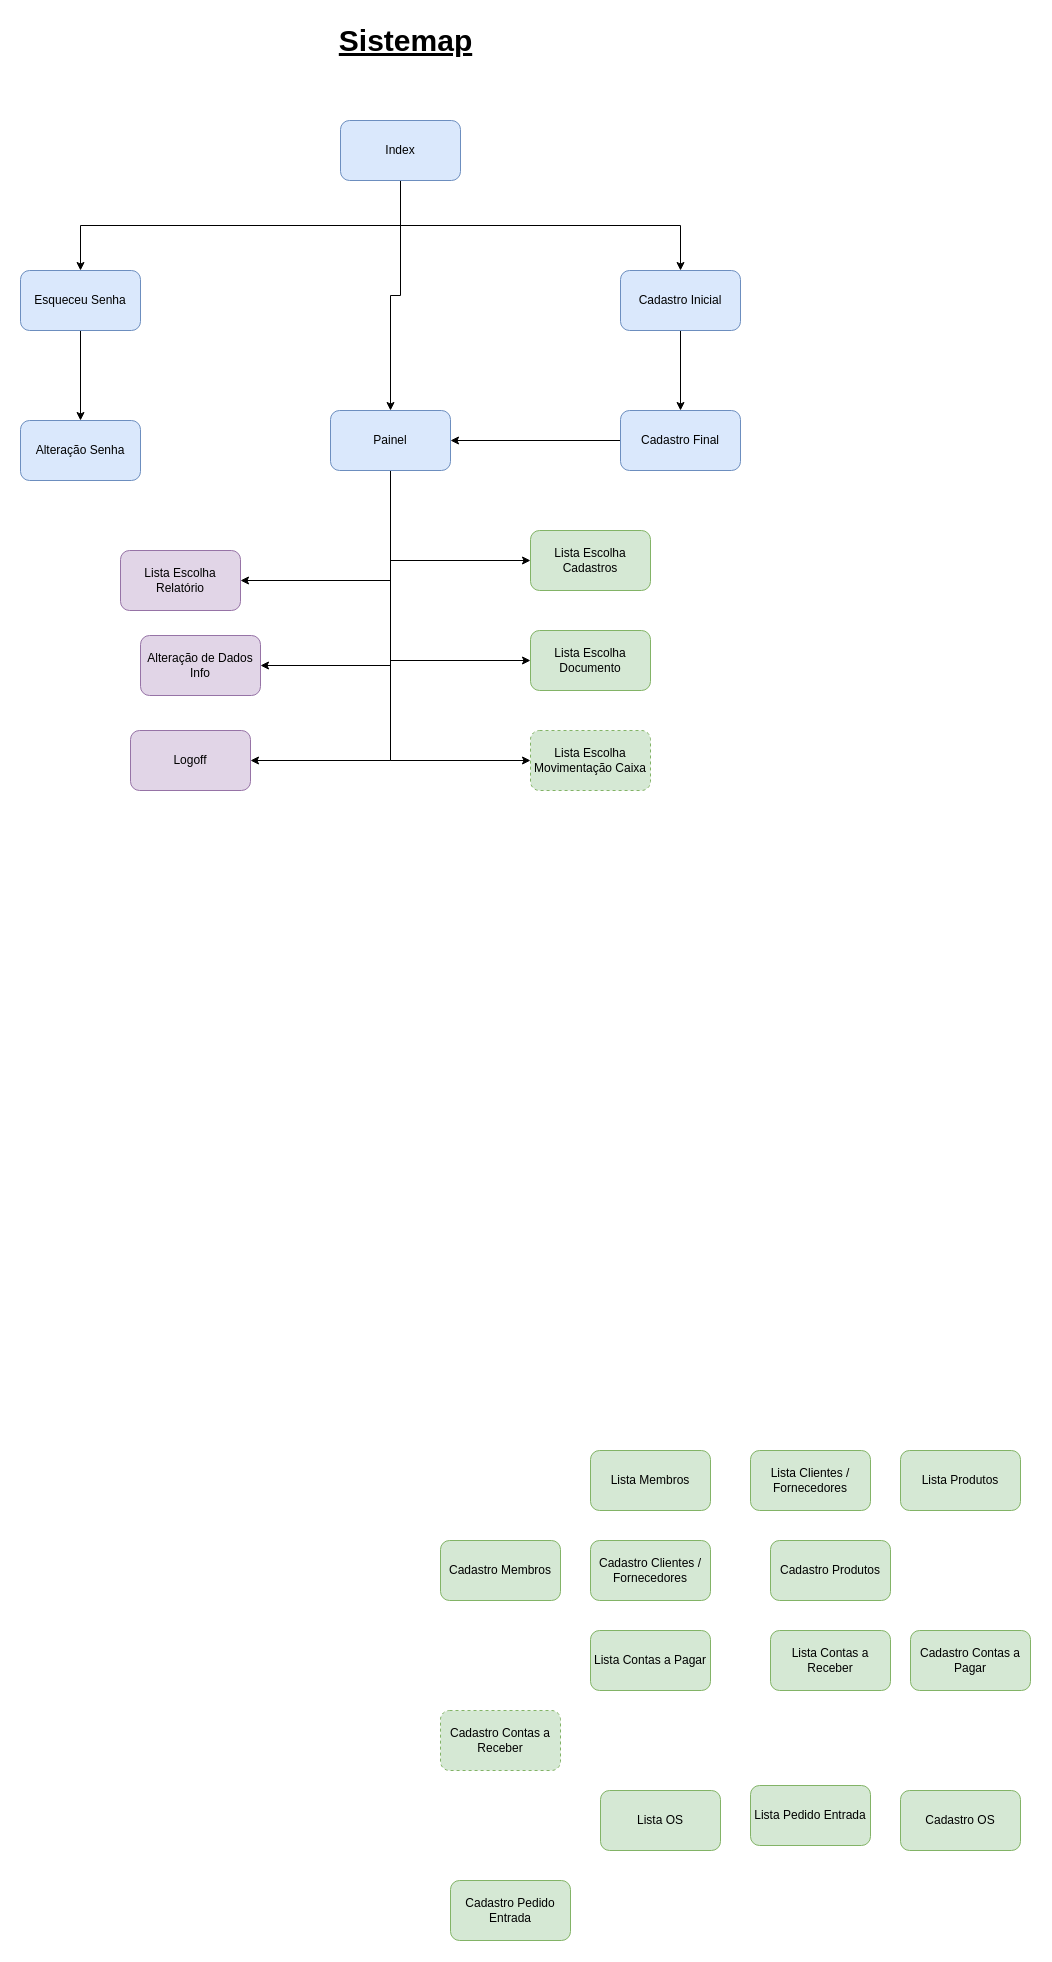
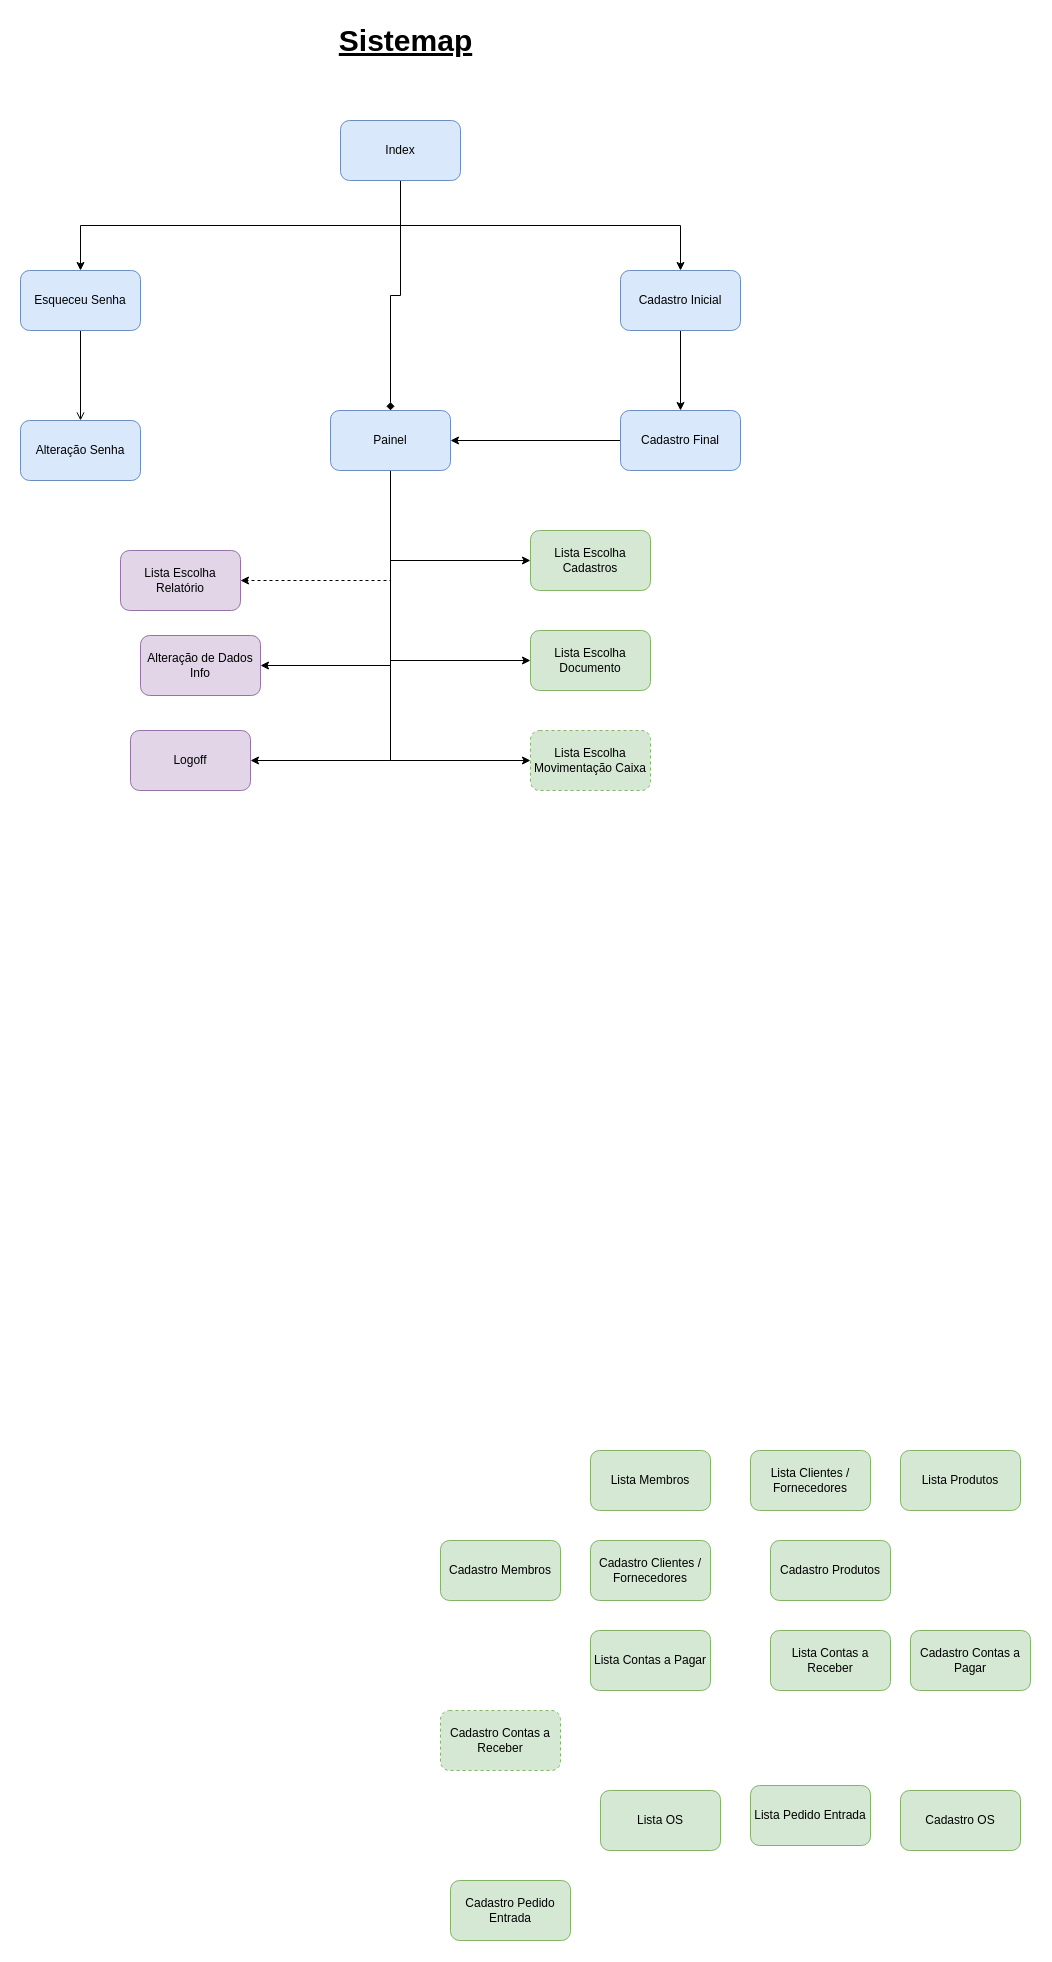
- <mxCell id="3" style="edgeStyle=orthogonalEdgeStyle;rounded=0;orthogonalLoop=1;jettySize=auto;html=1;" edge="1" parent="1" source="5" target="40"><mxGeometry relative="1" as="geometry" /></mxCell>
+ <mxCell id="3" style="edgeStyle=orthogonalEdgeStyle;rounded=0;orthogonalLoop=1;jettySize=auto;html=1;endArrow=diamond;" edge="1" parent="1" source="5" target="40"><mxGeometry relative="1" as="geometry" /></mxCell>
- <mxCell id="7" style="edgeStyle=orthogonalEdgeStyle;rounded=0;orthogonalLoop=1;jettySize=auto;html=1;entryX=0.5;entryY=0;entryDx=0;entryDy=0;" edge="1" parent="1" source="8" target="6"><mxGeometry relative="1" as="geometry" /></mxCell>
+ <mxCell id="7" style="edgeStyle=orthogonalEdgeStyle;rounded=0;orthogonalLoop=1;jettySize=auto;html=1;entryX=0.5;entryY=0;entryDx=0;entryDy=0;endArrow=open;" edge="1" parent="1" source="8" target="6"><mxGeometry relative="1" as="geometry" /></mxCell>
- <mxCell id="34" style="edgeStyle=orthogonalEdgeStyle;rounded=0;orthogonalLoop=1;jettySize=auto;html=1;entryX=1;entryY=0.5;entryDx=0;entryDy=0;exitX=0.5;exitY=1;exitDx=0;exitDy=0;" edge="1" parent="1" source="40" target="30"><mxGeometry relative="1" as="geometry" /></mxCell>
+ <mxCell id="34" style="edgeStyle=orthogonalEdgeStyle;rounded=0;orthogonalLoop=1;jettySize=auto;html=1;entryX=1;entryY=0.5;entryDx=0;entryDy=0;exitX=0.5;exitY=1;exitDx=0;exitDy=0;dashed=1;" edge="1" parent="1" source="40" target="30"><mxGeometry relative="1" as="geometry" /></mxCell>
